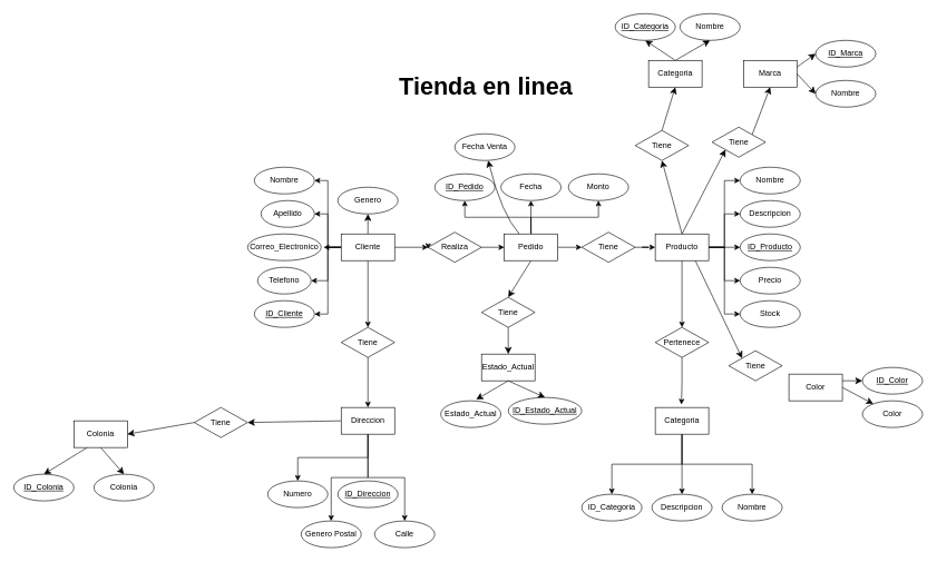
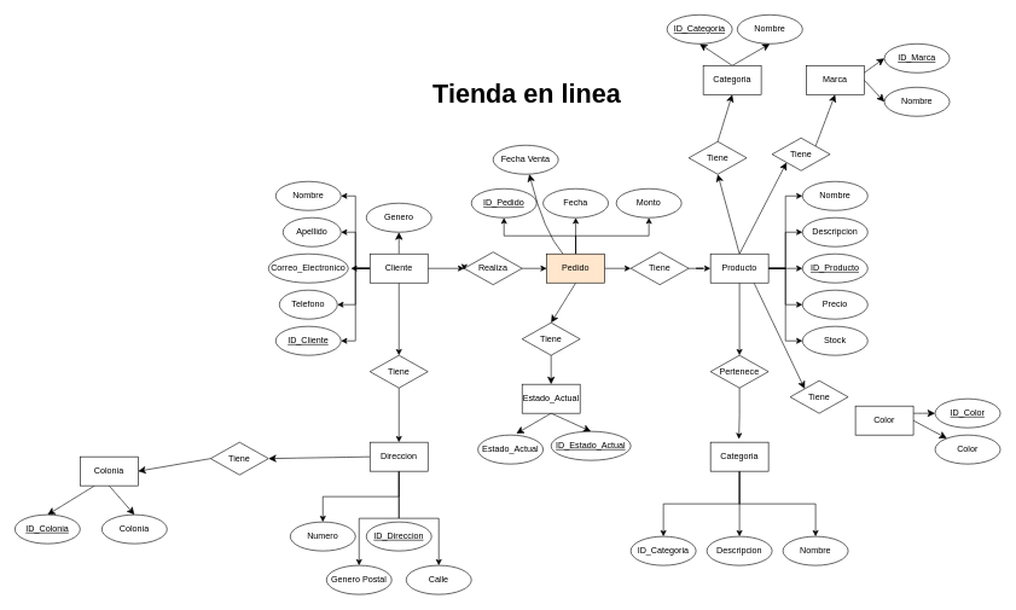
- <mxCell id="26" value="Pedido" style="rounded=0;whiteSpace=wrap;html=1;" parent="1" vertex="1"><mxGeometry x="754" y="350" width="80" height="40" as="geometry" /></mxCell>
+ <mxCell id="26" value="Pedido" style="rounded=0;whiteSpace=wrap;html=1;fillColor=#ffe6cc;" parent="1" vertex="1"><mxGeometry x="754" y="350" width="80" height="40" as="geometry" /></mxCell>
